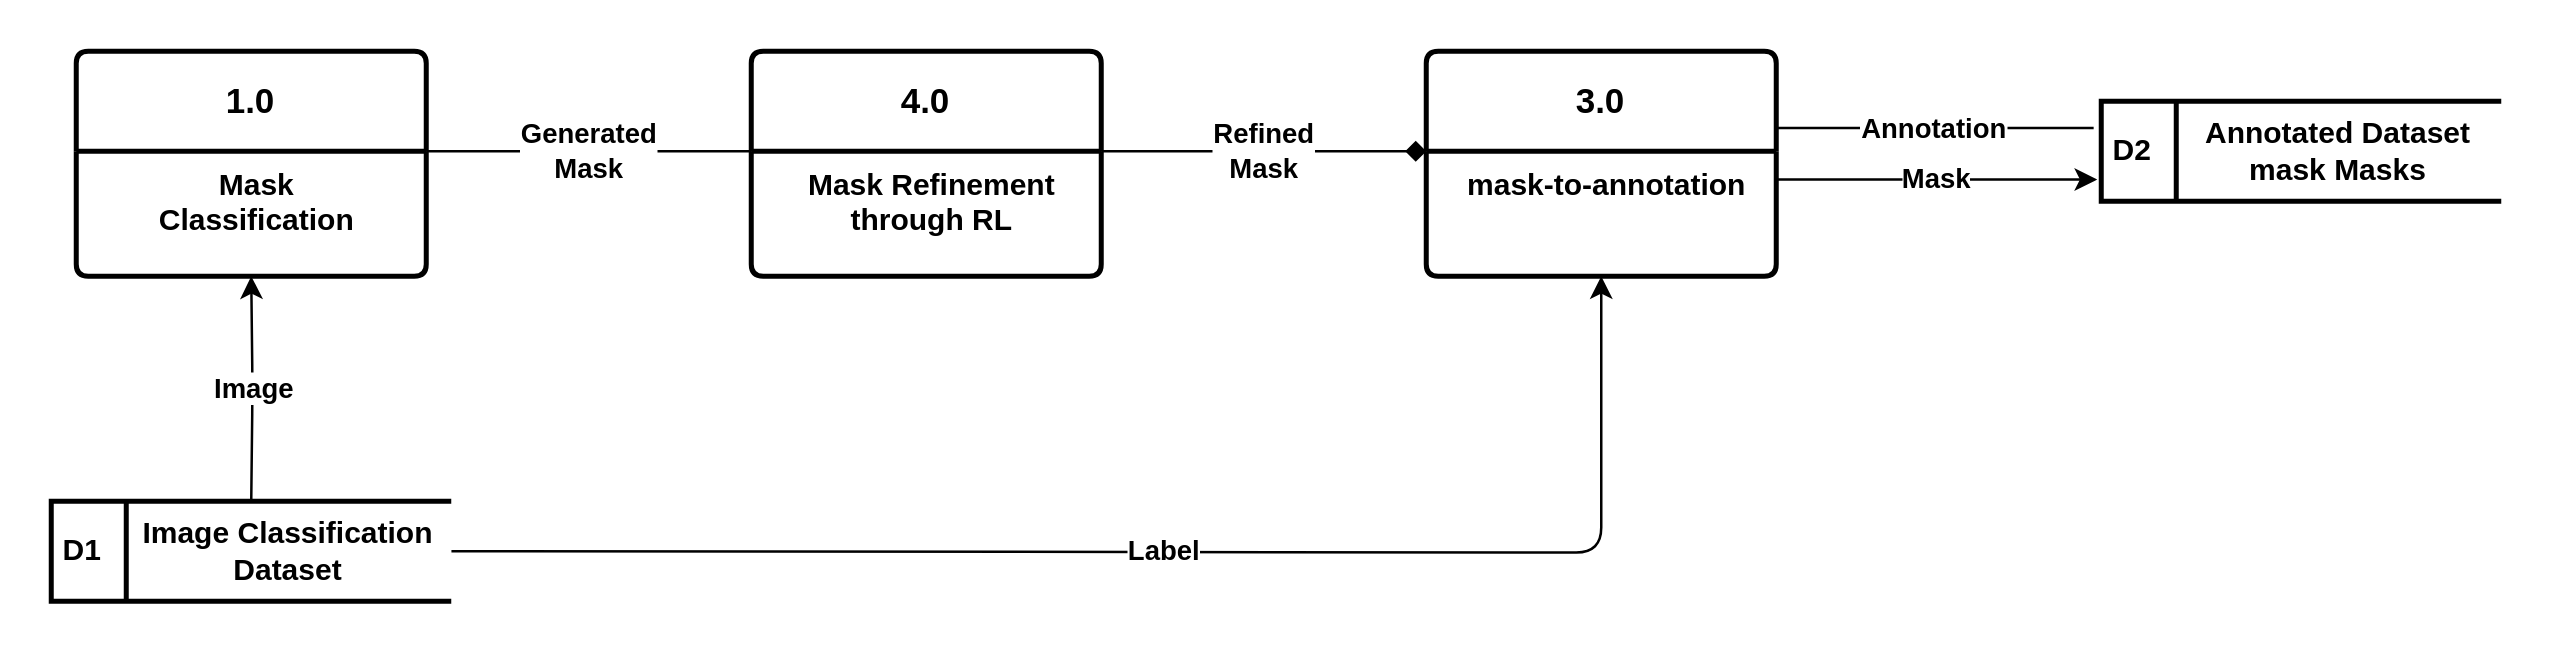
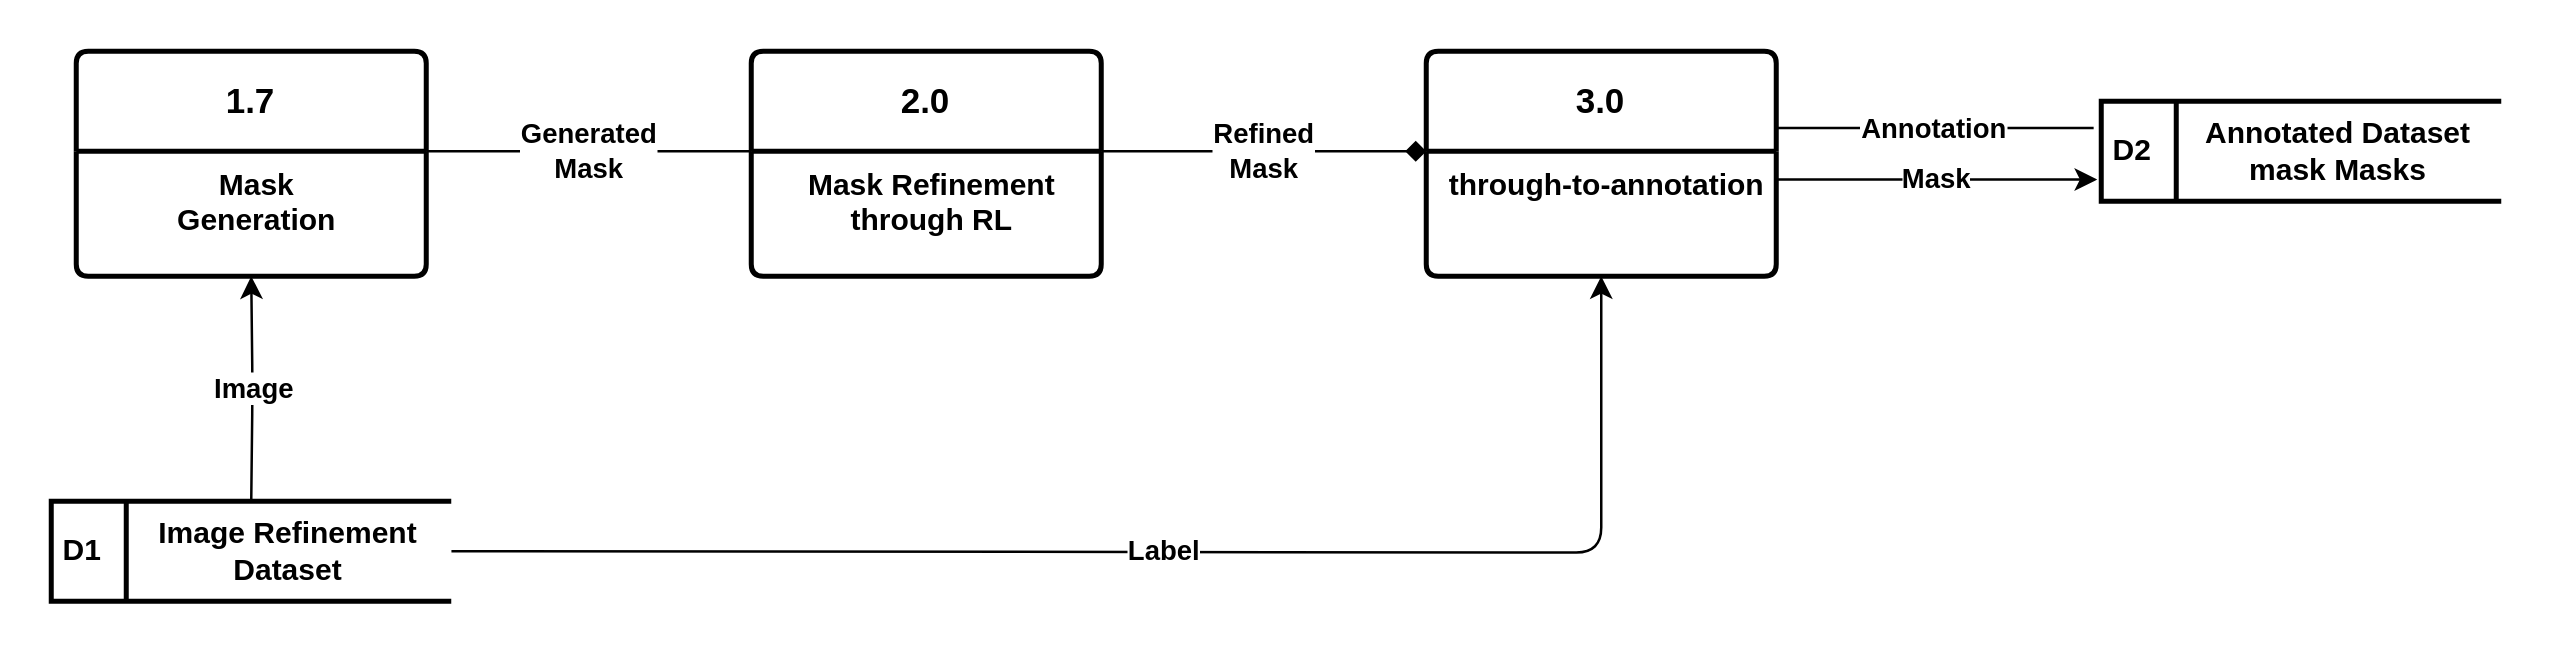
- <mxCell id="2" value="&lt;b&gt;1.0&lt;/b&gt;" style="swimlane;childLayout=stackLayout;horizontal=1;startSize=40;horizontalStack=0;rounded=1;fontSize=14;fontStyle=0;strokeWidth=2;resizeParent=0;resizeLast=1;shadow=0;dashed=0;align=center;arcSize=4;whiteSpace=wrap;html=1;" parent="1" vertex="1"><mxGeometry x="30" y="20" width="140" height="90" as="geometry"><mxRectangle x="330" y="270" width="80" height="50" as="alternateBounds" /></mxGeometry></mxCell>
+ <mxCell id="2" value="&lt;b&gt;1.7&lt;/b&gt;" style="swimlane;childLayout=stackLayout;horizontal=1;startSize=40;horizontalStack=0;rounded=1;fontSize=14;fontStyle=0;strokeWidth=2;resizeParent=0;resizeLast=1;shadow=0;dashed=0;align=center;arcSize=4;whiteSpace=wrap;html=1;" parent="1" vertex="1"><mxGeometry x="30" y="20" width="140" height="90" as="geometry"><mxRectangle x="330" y="270" width="80" height="50" as="alternateBounds" /></mxGeometry></mxCell>
- <mxCell id="5" value="&lt;b&gt;4.0&lt;/b&gt;" style="swimlane;childLayout=stackLayout;horizontal=1;startSize=40;horizontalStack=0;rounded=1;fontSize=14;fontStyle=0;strokeWidth=2;resizeParent=0;resizeLast=1;shadow=0;dashed=0;align=center;arcSize=4;whiteSpace=wrap;html=1;" parent="1" vertex="1"><mxGeometry x="300" y="20" width="140" height="90" as="geometry"><mxRectangle x="330" y="270" width="80" height="50" as="alternateBounds" /></mxGeometry></mxCell>
+ <mxCell id="5" value="&lt;b&gt;2.0&lt;/b&gt;" style="swimlane;childLayout=stackLayout;horizontal=1;startSize=40;horizontalStack=0;rounded=1;fontSize=14;fontStyle=0;strokeWidth=2;resizeParent=0;resizeLast=1;shadow=0;dashed=0;align=center;arcSize=4;whiteSpace=wrap;html=1;" parent="1" vertex="1"><mxGeometry x="300" y="20" width="140" height="90" as="geometry"><mxRectangle x="330" y="270" width="80" height="50" as="alternateBounds" /></mxGeometry></mxCell>
- <mxCell id="9" value="&lt;b&gt;mask-to-annotation&lt;/b&gt;" style="align=center;strokeColor=none;fillColor=none;spacingLeft=4;fontSize=12;verticalAlign=top;resizable=0;rotatable=0;part=1;html=1;" parent="8" vertex="1"><mxGeometry y="40" width="140" height="50" as="geometry" /></mxCell>
+ <mxCell id="9" value="&lt;b&gt;through-to-annotation&lt;/b&gt;" style="align=center;strokeColor=none;fillColor=none;spacingLeft=4;fontSize=12;verticalAlign=top;resizable=0;rotatable=0;part=1;html=1;" parent="8" vertex="1"><mxGeometry y="40" width="140" height="50" as="geometry" /></mxCell>
- <mxCell id="3" value="&lt;b&gt;Mask &lt;br&gt;Classification&lt;/b&gt;" style="align=center;strokeColor=none;fillColor=none;spacingLeft=4;fontSize=12;verticalAlign=top;resizable=0;rotatable=0;part=1;html=1;" parent="2" vertex="1"><mxGeometry y="40" width="140" height="50" as="geometry" /></mxCell>
+ <mxCell id="3" value="&lt;b&gt;Mask &lt;br&gt;Generation&lt;/b&gt;" style="align=center;strokeColor=none;fillColor=none;spacingLeft=4;fontSize=12;verticalAlign=top;resizable=0;rotatable=0;part=1;html=1;" parent="2" vertex="1"><mxGeometry y="40" width="140" height="50" as="geometry" /></mxCell>
- <mxCell id="17" value="&lt;b&gt;Image Classification&lt;br&gt;Dataset&lt;br&gt;&lt;/b&gt;" style="text;html=1;strokeColor=none;fillColor=none;align=center;verticalAlign=middle;whiteSpace=wrap;rounded=0;" parent="1" vertex="1"><mxGeometry x="50" y="205" width="130" height="30" as="geometry" /></mxCell>
+ <mxCell id="17" value="&lt;b&gt;Image Refinement&lt;br&gt;Dataset&lt;br&gt;&lt;/b&gt;" style="text;html=1;strokeColor=none;fillColor=none;align=center;verticalAlign=middle;whiteSpace=wrap;rounded=0;" parent="1" vertex="1"><mxGeometry x="50" y="205" width="130" height="30" as="geometry" /></mxCell>
